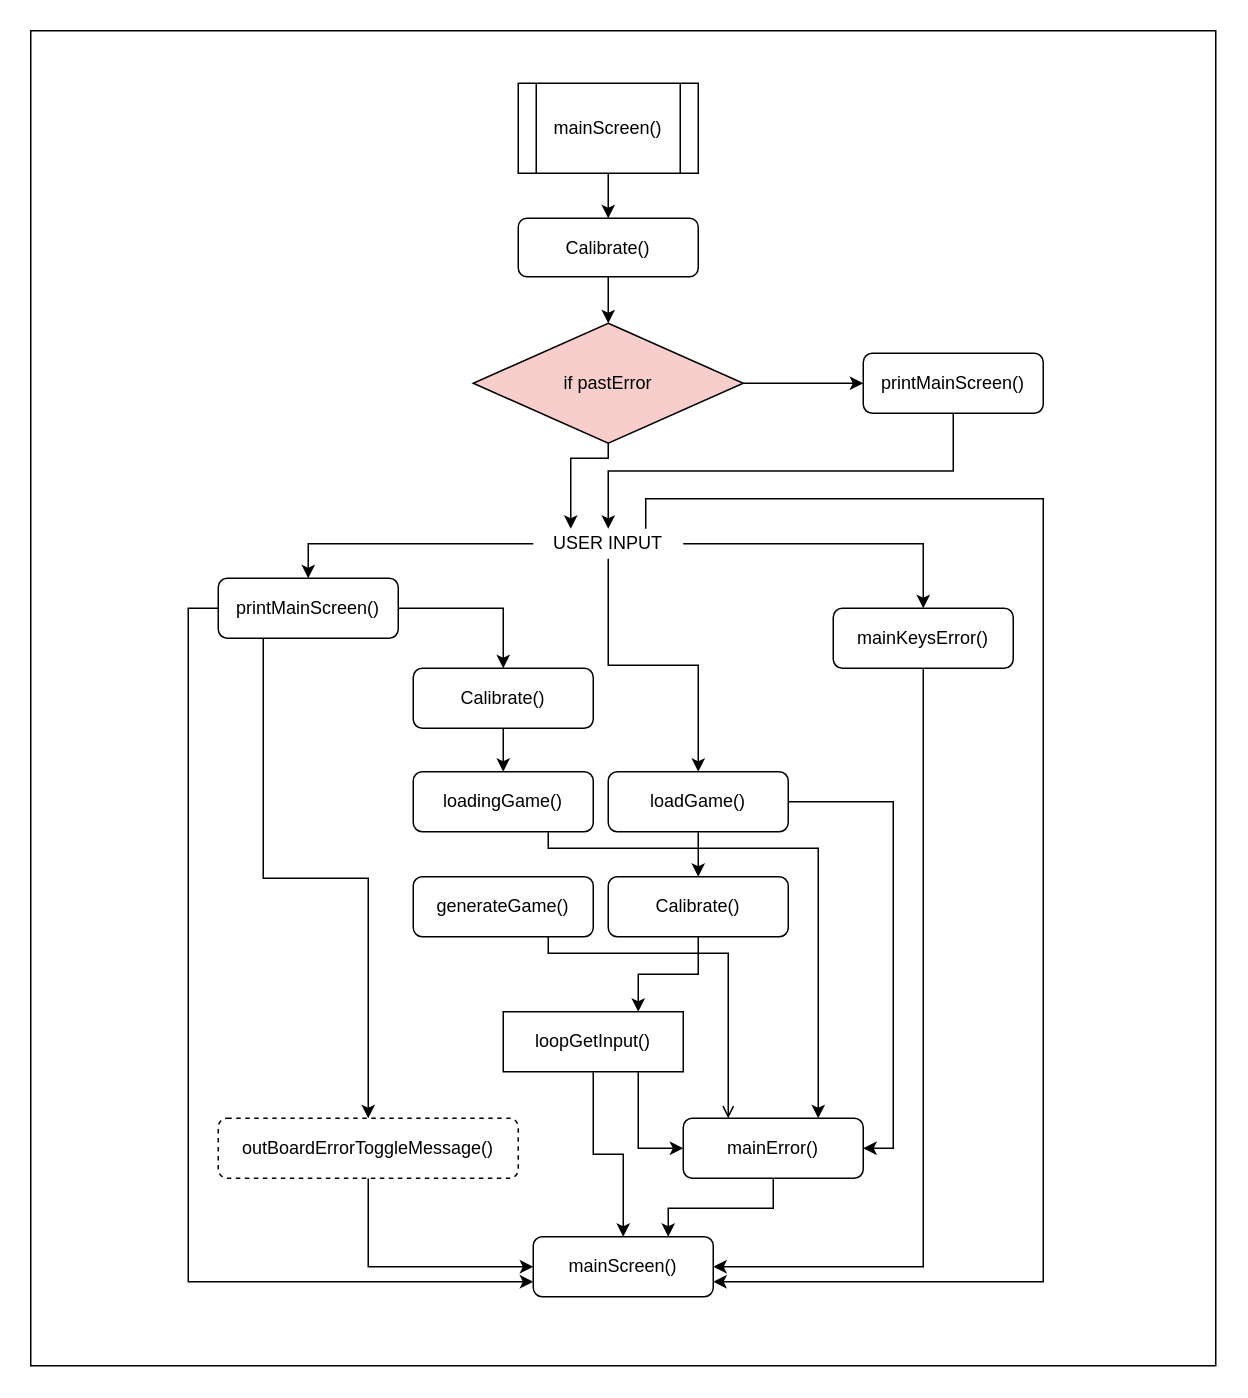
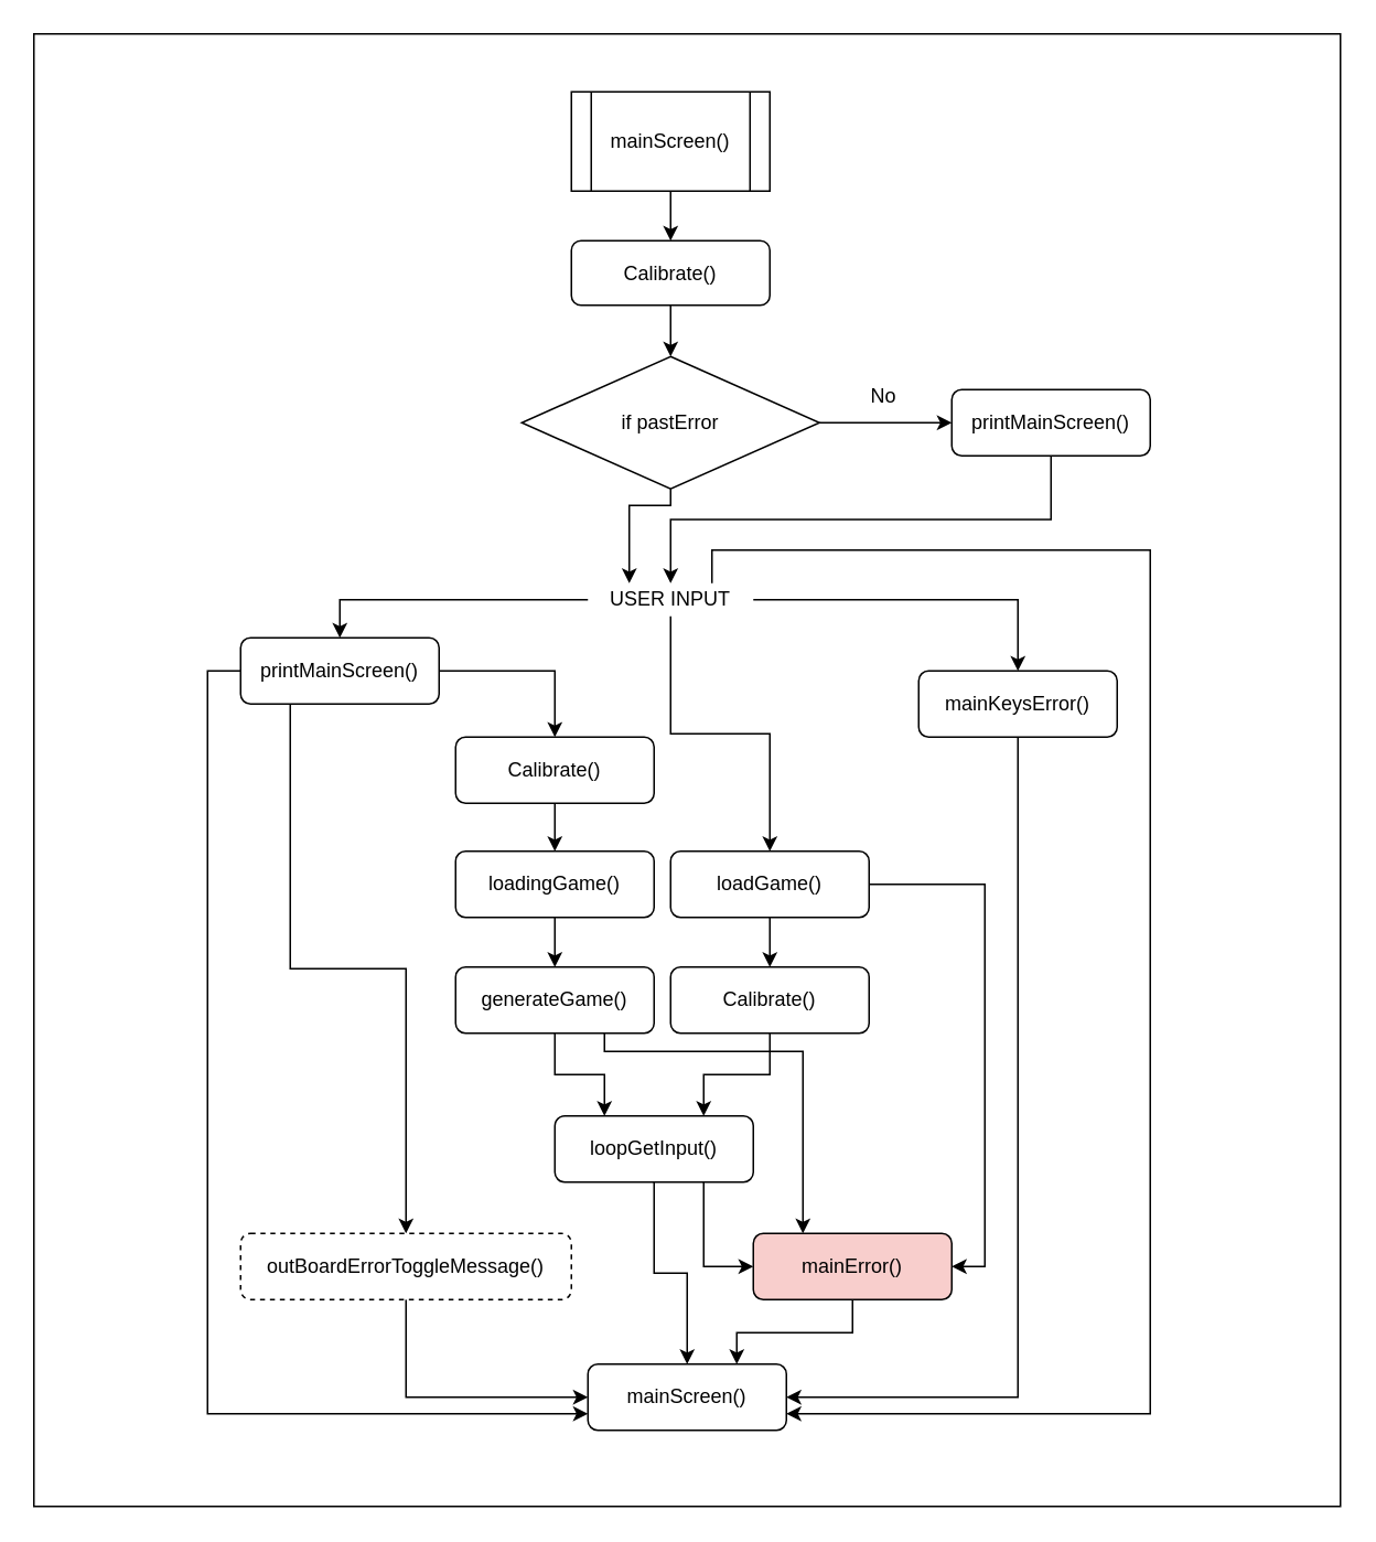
+ <mxCell id="13" value="No" style="text;html=1;strokeColor=none;fillColor=none;align=center;verticalAlign=middle;whiteSpace=wrap;rounded=0;" vertex="1" parent="1"><mxGeometry x="514" y="229" width="40" height="20" as="geometry" /></mxCell>
- <mxCell id="12" value="if pastError" style="rhombus;whiteSpace=wrap;html=1;fillColor=#f8cecc;" vertex="1" parent="1"><mxGeometry x="315" y="215" width="180" height="80" as="geometry" /></mxCell>
+ <mxCell id="12" value="if pastError" style="rhombus;whiteSpace=wrap;html=1;" vertex="1" parent="1"><mxGeometry x="315" y="215" width="180" height="80" as="geometry" /></mxCell>
- <mxCell id="19" style="edgeStyle=orthogonalEdgeStyle;rounded=0;orthogonalLoop=1;jettySize=auto;html=1;exitX=0.75;exitY=1;exitDx=0;exitDy=0;entryX=0.75;entryY=0;entryDx=0;entryDy=0;" edge="1" parent="1" source="20" target="44"><mxGeometry relative="1" as="geometry"><Array as="points"><mxPoint x="365" y="565" /><mxPoint x="545" y="565" /></Array></mxGeometry></mxCell>
+ <mxCell id="18" style="edgeStyle=orthogonalEdgeStyle;rounded=0;orthogonalLoop=1;jettySize=auto;html=1;exitX=0.5;exitY=1;exitDx=0;exitDy=0;entryX=0.5;entryY=0;entryDx=0;entryDy=0;" edge="1" parent="1" source="20" target="23"><mxGeometry relative="1" as="geometry" /></mxCell>
+ <mxCell id="21" style="edgeStyle=orthogonalEdgeStyle;rounded=0;orthogonalLoop=1;jettySize=auto;html=1;exitX=0.5;exitY=1;exitDx=0;exitDy=0;entryX=0.25;entryY=0;entryDx=0;entryDy=0;" edge="1" parent="1" source="23" target="26"><mxGeometry relative="1" as="geometry" /></mxCell>
- <mxCell id="26" value="loopGetInput()" style="whiteSpace=wrap;html=1;fontSize=12;glass=0;strokeWidth=1;shadow=0;rounded=0;" vertex="1" parent="1"><mxGeometry x="335" y="674" width="120" height="40" as="geometry" /></mxCell>
+ <mxCell id="26" value="loopGetInput()" style="rounded=1;whiteSpace=wrap;html=1;fontSize=12;glass=0;strokeWidth=1;shadow=0;" vertex="1" parent="1"><mxGeometry x="335" y="674" width="120" height="40" as="geometry" /></mxCell>
- <mxCell id="22" style="edgeStyle=orthogonalEdgeStyle;rounded=0;orthogonalLoop=1;jettySize=auto;html=1;exitX=0.75;exitY=1;exitDx=0;exitDy=0;entryX=0.25;entryY=0;entryDx=0;entryDy=0;endArrow=open;" edge="1" parent="1" source="23" target="44"><mxGeometry relative="1" as="geometry"><Array as="points"><mxPoint x="365" y="635" /><mxPoint x="485" y="635" /></Array></mxGeometry></mxCell>
+ <mxCell id="22" style="edgeStyle=orthogonalEdgeStyle;rounded=0;orthogonalLoop=1;jettySize=auto;html=1;exitX=0.75;exitY=1;exitDx=0;exitDy=0;entryX=0.25;entryY=0;entryDx=0;entryDy=0;" edge="1" parent="1" source="23" target="44"><mxGeometry relative="1" as="geometry"><Array as="points"><mxPoint x="365" y="635" /><mxPoint x="485" y="635" /></Array></mxGeometry></mxCell>
- <mxCell id="44" value="mainError()" style="rounded=1;whiteSpace=wrap;html=1;fontSize=12;glass=0;strokeWidth=1;shadow=0;" vertex="1" parent="1"><mxGeometry x="455" y="745" width="120" height="40" as="geometry" /></mxCell>
+ <mxCell id="44" value="mainError()" style="rounded=1;whiteSpace=wrap;html=1;fontSize=12;glass=0;strokeWidth=1;shadow=0;fillColor=#f8cecc;" vertex="1" parent="1"><mxGeometry x="455" y="745" width="120" height="40" as="geometry" /></mxCell>
